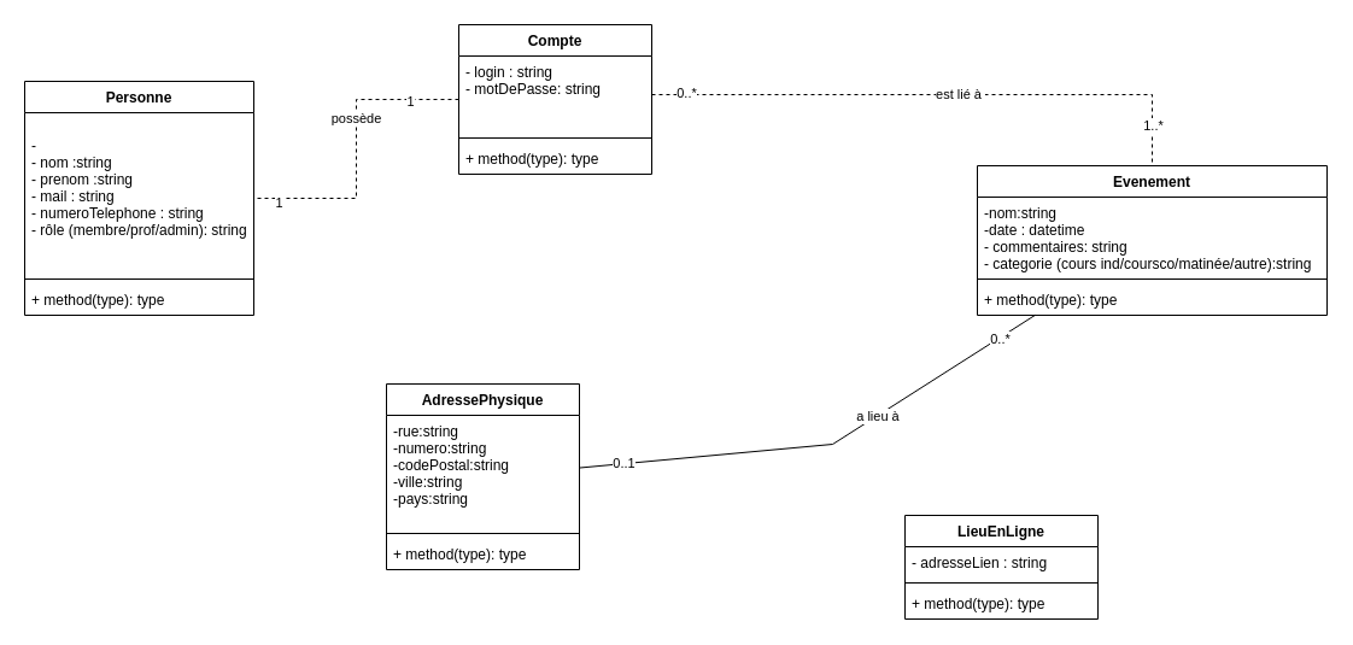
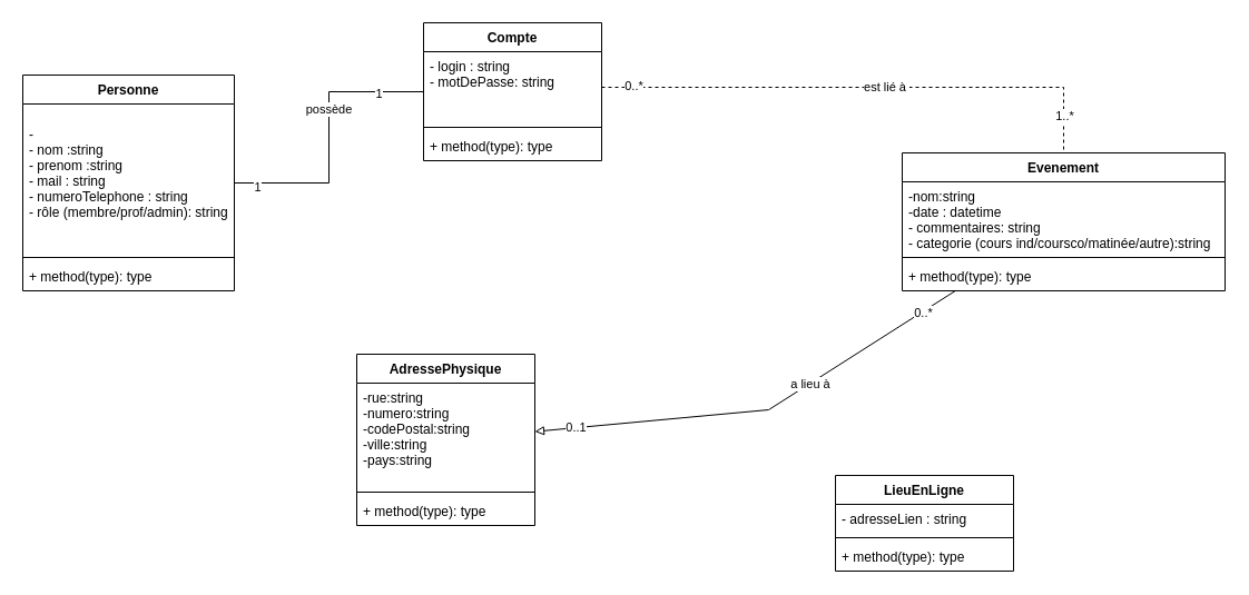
- <mxCell id="2" style="edgeStyle=orthogonalEdgeStyle;rounded=0;orthogonalLoop=1;jettySize=auto;html=1;endArrow=none;endFill=0;dashed=1;" parent="1" source="6" target="10" edge="1"><mxGeometry relative="1" as="geometry" /></mxCell>
+ <mxCell id="2" style="edgeStyle=orthogonalEdgeStyle;rounded=0;orthogonalLoop=1;jettySize=auto;html=1;endArrow=none;endFill=0;" parent="1" source="6" target="10" edge="1"><mxGeometry relative="1" as="geometry" /></mxCell>
- <mxCell id="14" style="rounded=0;orthogonalLoop=1;jettySize=auto;html=1;elbow=vertical;startArrow=none;startFill=0;strokeColor=default;jumpStyle=none;endArrow=none;endFill=0;" parent="1" source="18" target="22" edge="1"><mxGeometry relative="1" as="geometry"><Array as="points"><mxPoint x="690" y="368" /></Array></mxGeometry></mxCell>
+ <mxCell id="14" style="rounded=0;orthogonalLoop=1;jettySize=auto;html=1;elbow=vertical;startArrow=none;startFill=0;strokeColor=default;jumpStyle=none;endArrow=block;endFill=0;" parent="1" source="18" target="22" edge="1"><mxGeometry relative="1" as="geometry"><Array as="points"><mxPoint x="690" y="368" /></Array></mxGeometry></mxCell>
